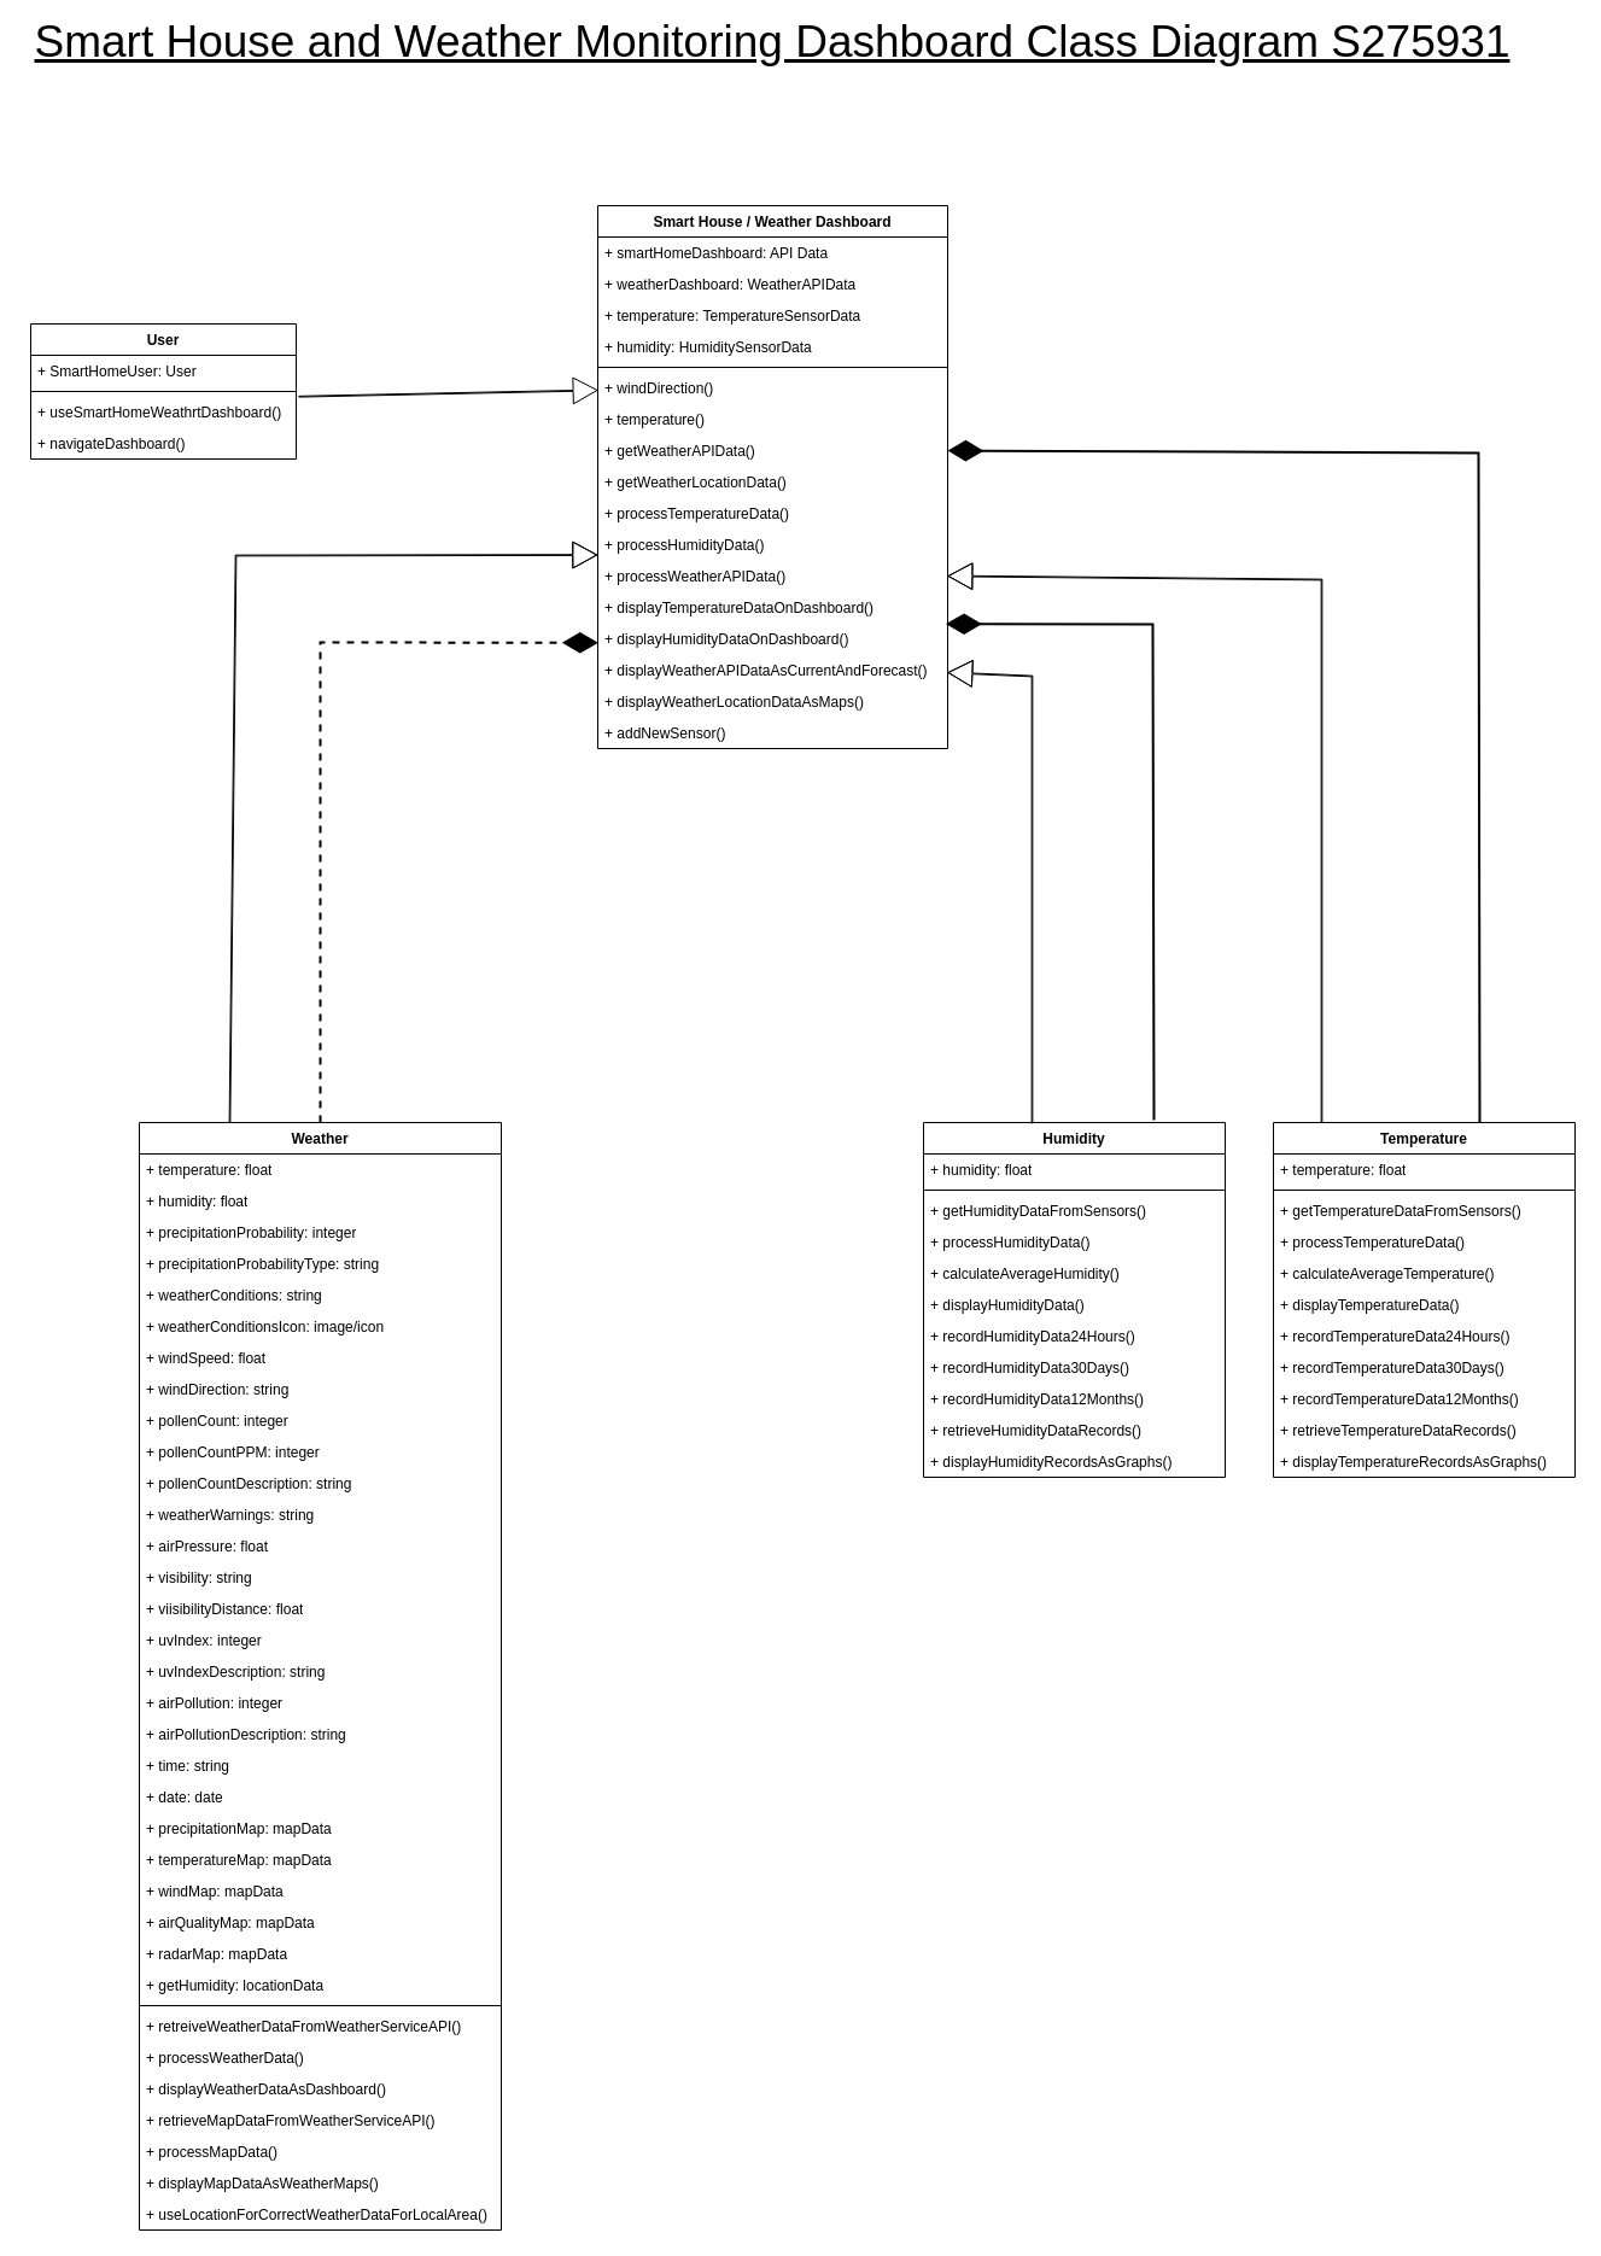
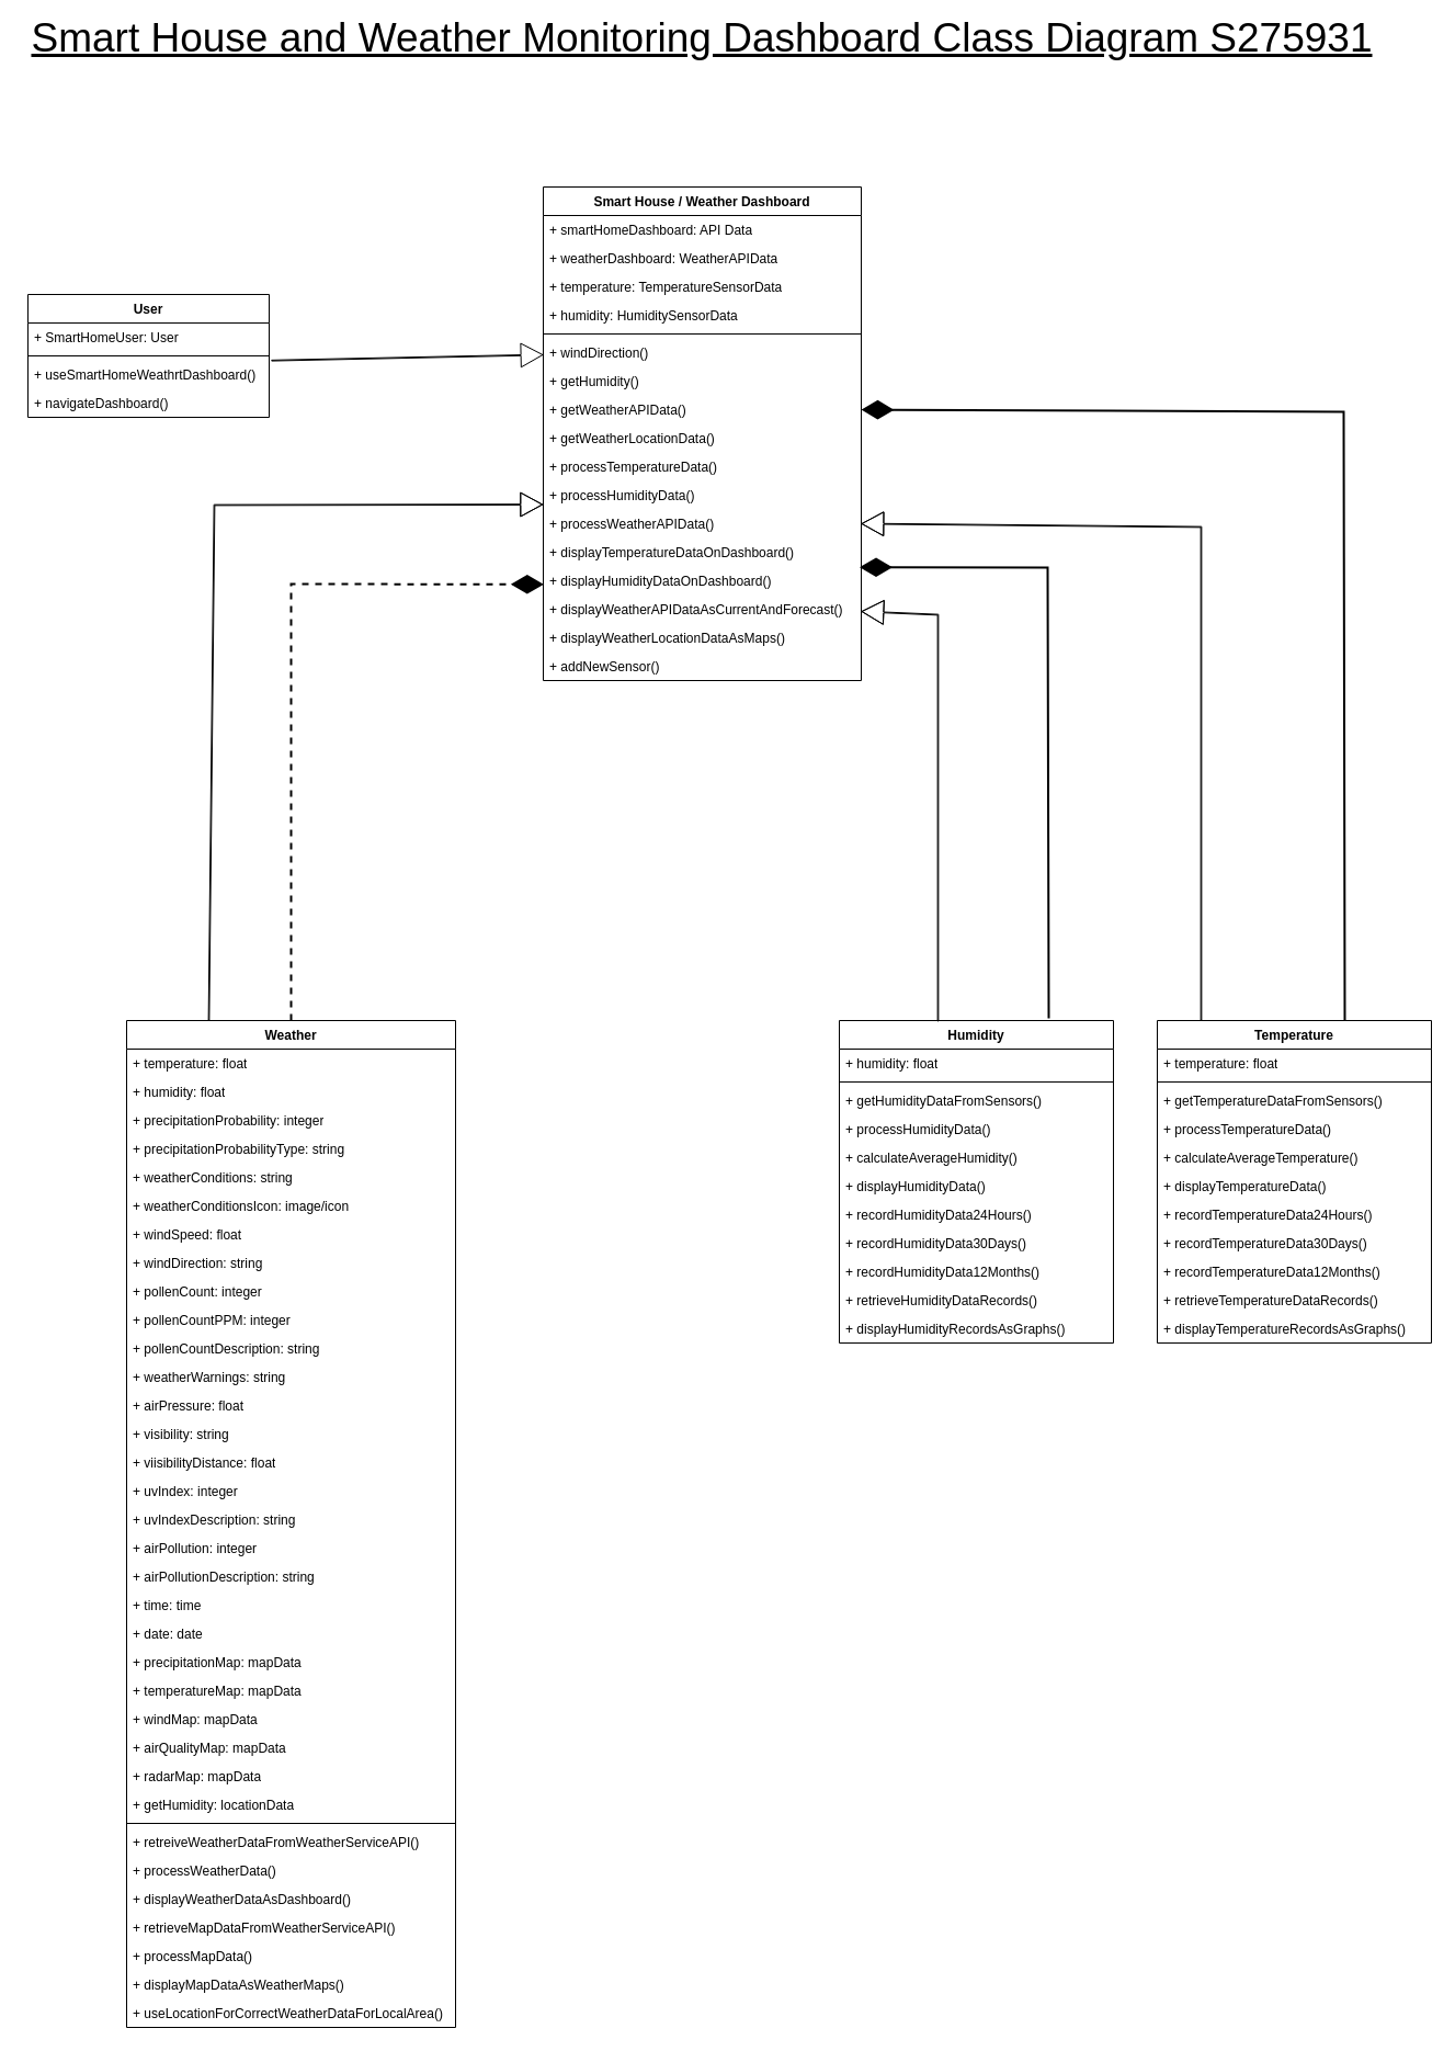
- <mxCell id="9" value="+ temperature()" style="text;strokeColor=none;fillColor=none;align=left;verticalAlign=top;spacingLeft=4;spacingRight=4;overflow=hidden;rotatable=0;points=[[0,0.5],[1,0.5]];portConstraint=eastwest;whiteSpace=wrap;html=1;" parent="2" vertex="1"><mxGeometry y="164" width="290" height="26" as="geometry" /></mxCell>
+ <mxCell id="9" value="+ getHumidity()" style="text;strokeColor=none;fillColor=none;align=left;verticalAlign=top;spacingLeft=4;spacingRight=4;overflow=hidden;rotatable=0;points=[[0,0.5],[1,0.5]];portConstraint=eastwest;whiteSpace=wrap;html=1;" parent="2" vertex="1"><mxGeometry y="164" width="290" height="26" as="geometry" /></mxCell>
- <mxCell id="69" value="+ time: string" style="text;strokeColor=none;fillColor=none;align=left;verticalAlign=top;spacingLeft=4;spacingRight=4;overflow=hidden;rotatable=0;points=[[0,0.5],[1,0.5]];portConstraint=eastwest;whiteSpace=wrap;html=1;" parent="49" vertex="1"><mxGeometry y="520" width="300" height="26" as="geometry" /></mxCell>
+ <mxCell id="69" value="+ time: time" style="text;strokeColor=none;fillColor=none;align=left;verticalAlign=top;spacingLeft=4;spacingRight=4;overflow=hidden;rotatable=0;points=[[0,0.5],[1,0.5]];portConstraint=eastwest;whiteSpace=wrap;html=1;" parent="49" vertex="1"><mxGeometry y="520" width="300" height="26" as="geometry" /></mxCell>
